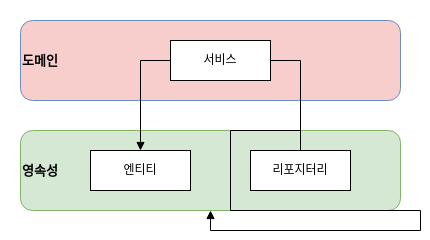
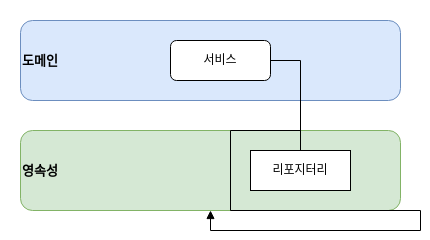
- <mxCell id="2" value="도메인" style="rounded=1;whiteSpace=wrap;html=1;align=left;fontSize=13;fontStyle=1;fillColor=#f8cecc;strokeColor=#6c8ebf;" vertex="1" parent="1"><mxGeometry x="20" y="20" width="380" height="80" as="geometry" /></mxCell>
+ <mxCell id="2" value="도메인" style="rounded=1;whiteSpace=wrap;html=1;align=left;fontSize=13;fontStyle=1;fillColor=#dae8fc;strokeColor=#6c8ebf;" vertex="1" parent="1"><mxGeometry x="20" y="20" width="380" height="80" as="geometry" /></mxCell>
- <mxCell id="9" value="서비스" style="rounded=0;whiteSpace=wrap;html=1;" vertex="1" parent="1"><mxGeometry x="170" y="40" width="100" height="40" as="geometry" /></mxCell>
+ <mxCell id="9" value="서비스" style="whiteSpace=wrap;html=1;rounded=1;" vertex="1" parent="1"><mxGeometry x="170" y="40" width="100" height="40" as="geometry" /></mxCell>
- <mxCell id="7" style="edgeStyle=orthogonalEdgeStyle;rounded=0;orthogonalLoop=1;jettySize=auto;html=1;endArrow=block;endFill=1;" edge="1" parent="1" source="9" target="6"><mxGeometry relative="1" as="geometry"><Array as="points"><mxPoint x="140" y="60" /></Array></mxGeometry></mxCell>
- <mxCell id="6" value="엔티티" style="rounded=0;whiteSpace=wrap;html=1;" vertex="1" parent="1"><mxGeometry x="90" y="150" width="100" height="40" as="geometry" /></mxCell>
